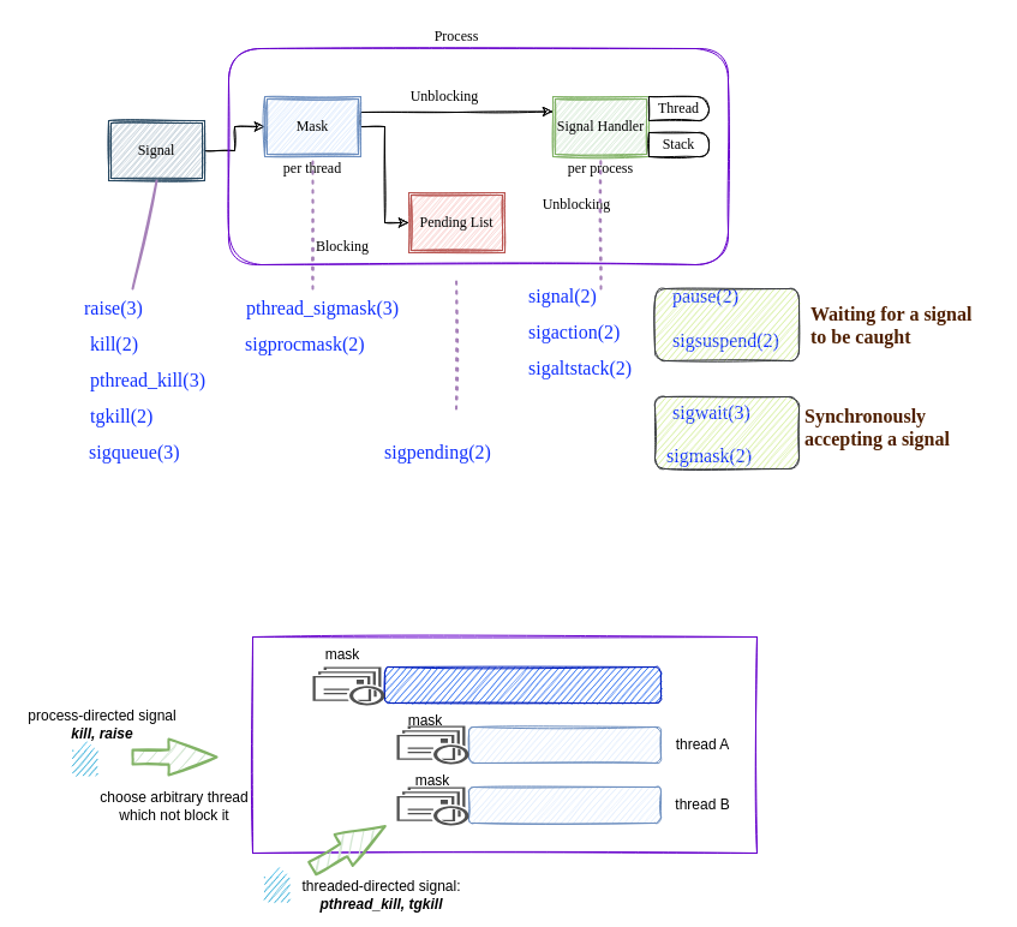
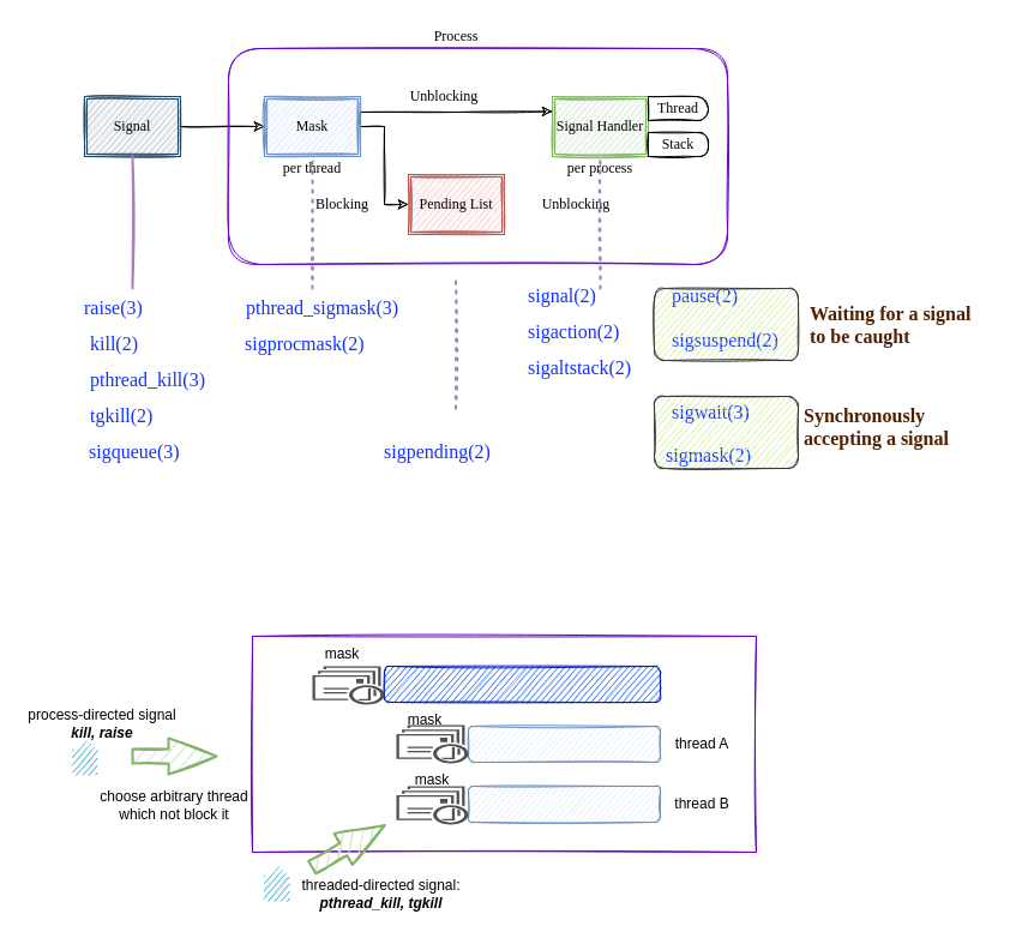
- <mxCell id="20" value="&lt;font&gt;Signal&lt;/font&gt;" style="shape=ext;double=1;rounded=0;whiteSpace=wrap;html=1;glass=0;sketch=1;fontFamily=Comic Sans MS;fillColor=#bac8d3;strokeColor=#23445d;" vertex="1" parent="1"><mxGeometry x="90" y="100" width="80" height="50" as="geometry" /></mxCell>
+ <mxCell id="20" value="&lt;font&gt;Signal&lt;/font&gt;" style="shape=ext;double=1;rounded=0;whiteSpace=wrap;html=1;glass=0;sketch=1;fontFamily=Comic Sans MS;fillColor=#bac8d3;strokeColor=#23445d;" vertex="1" parent="1"><mxGeometry x="70" y="80" width="80" height="50" as="geometry" /></mxCell>
- <mxCell id="25" value="Pending List" style="shape=ext;double=1;rounded=0;whiteSpace=wrap;html=1;glass=0;sketch=1;fillColor=#f8cecc;strokeColor=#b85450;fontFamily=Comic Sans MS;" vertex="1" parent="1"><mxGeometry x="340" y="160" width="80" height="50" as="geometry" /></mxCell>
+ <mxCell id="25" value="Pending List" style="shape=ext;double=1;rounded=0;whiteSpace=wrap;html=1;glass=0;sketch=1;fillColor=#f8cecc;strokeColor=#b85450;fontFamily=Comic Sans MS;" vertex="1" parent="1"><mxGeometry x="340" y="145" width="80" height="50" as="geometry" /></mxCell>
- <mxCell id="35" value="Blocking" style="text;html=1;strokeColor=none;fillColor=none;align=center;verticalAlign=middle;whiteSpace=wrap;overflow=hidden;rounded=0;glass=0;sketch=1;fontFamily=Comic Sans MS;" vertex="1" parent="1"><mxGeometry x="245" y="195" width="80" height="20" as="geometry" /></mxCell>
+ <mxCell id="35" value="Blocking" style="text;html=1;strokeColor=none;fillColor=none;align=center;verticalAlign=middle;whiteSpace=wrap;overflow=hidden;rounded=0;glass=0;sketch=1;fontFamily=Comic Sans MS;" vertex="1" parent="1"><mxGeometry x="245" y="160" width="80" height="20" as="geometry" /></mxCell>
